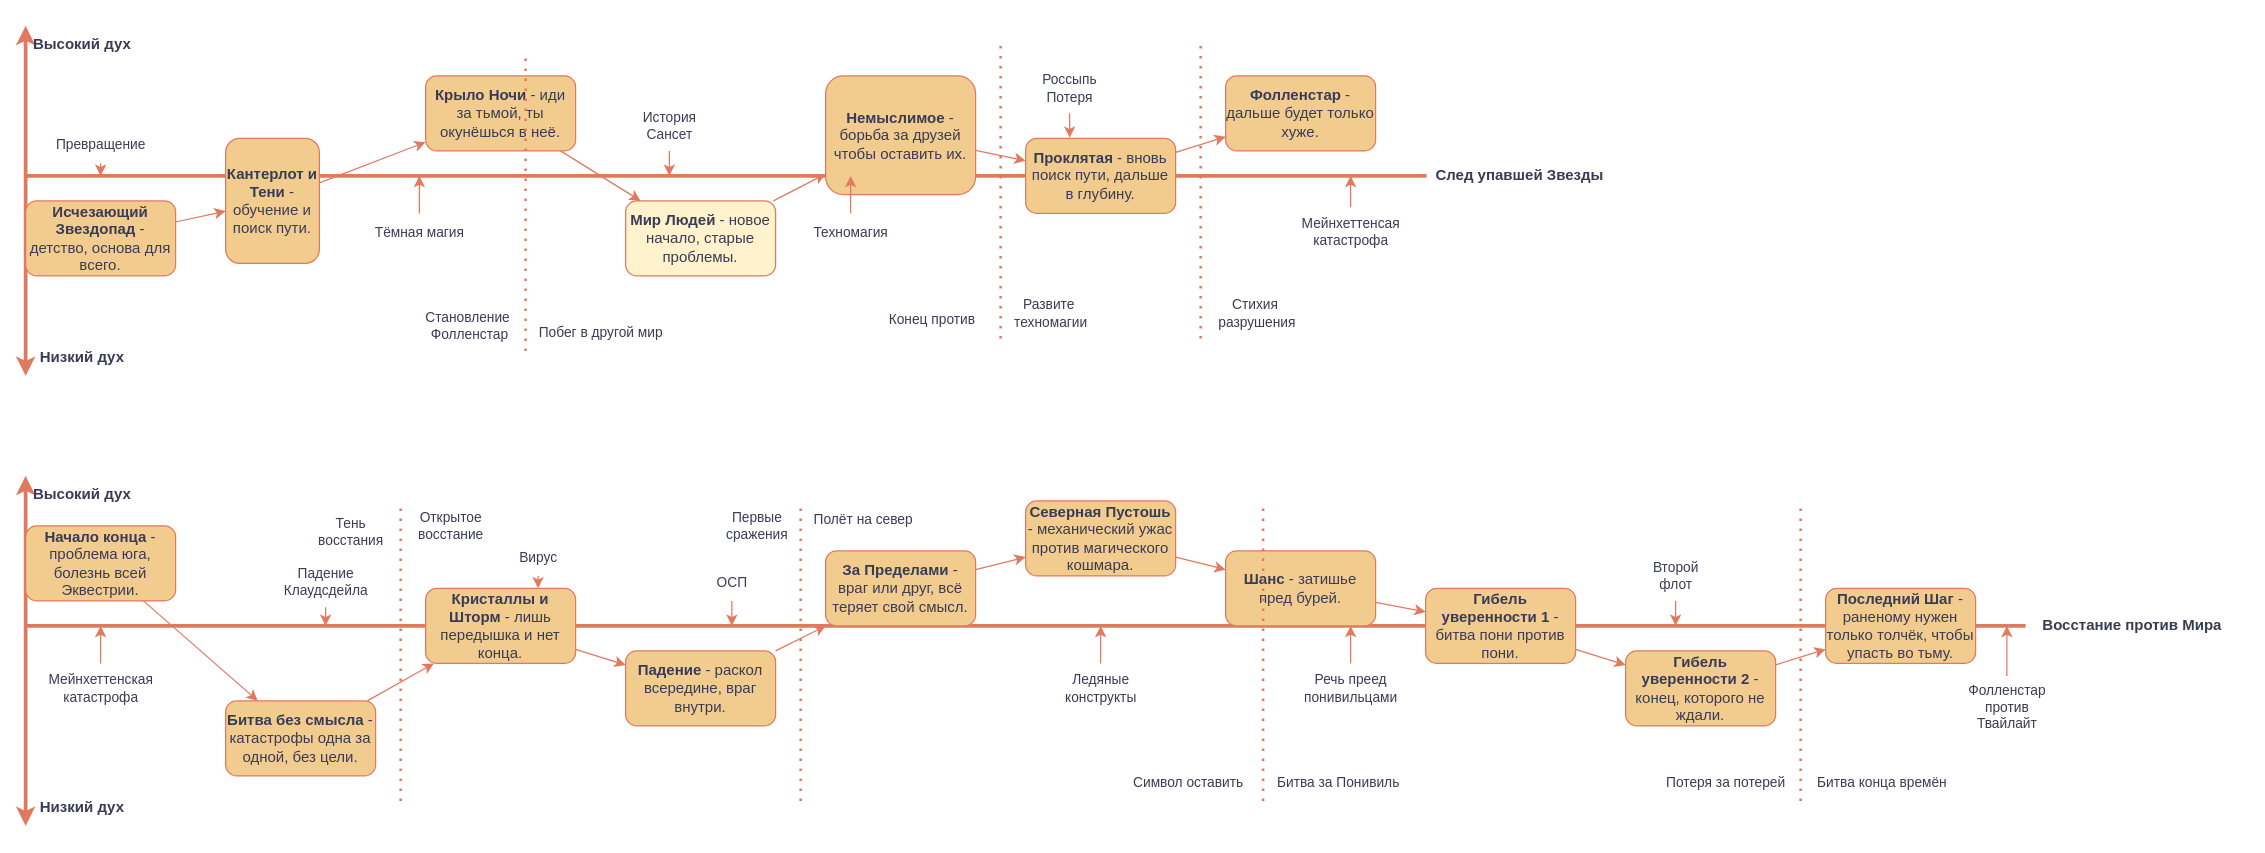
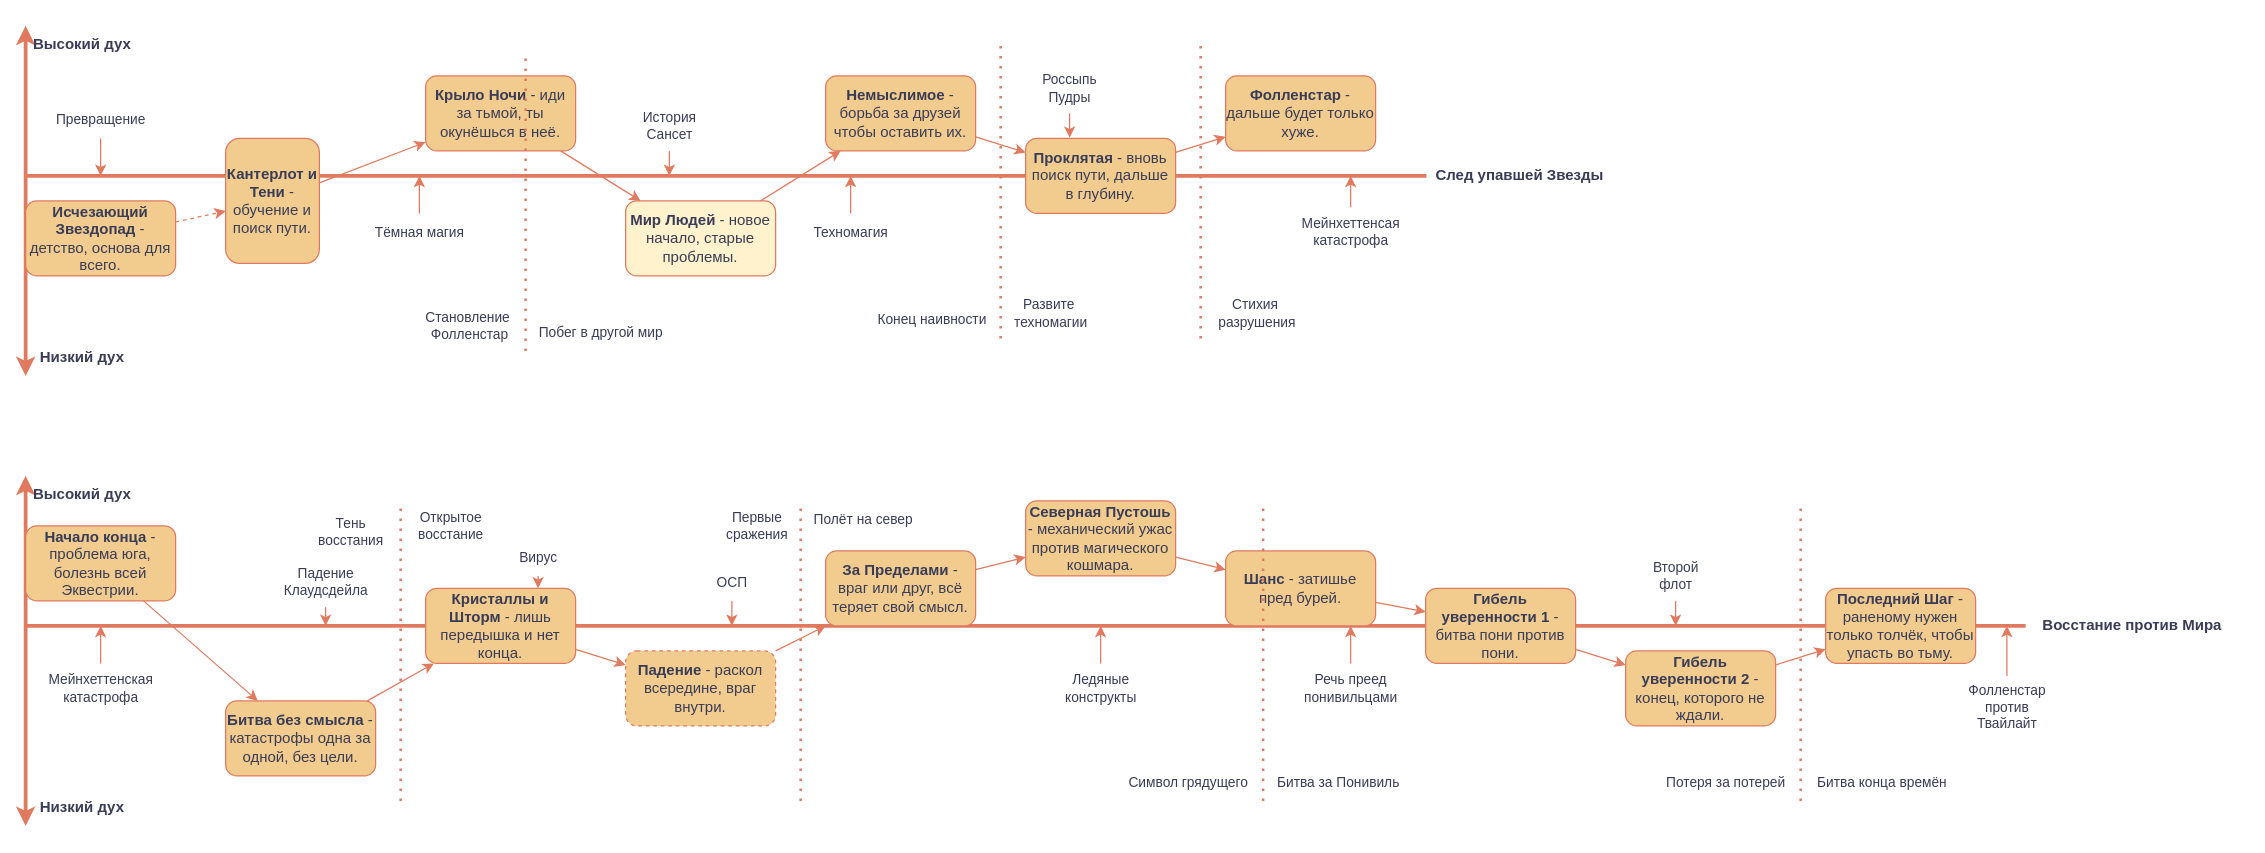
- <mxCell id="88" value="Россыпь&lt;div&gt;Потеря&lt;/div&gt;" style="text;html=1;align=center;verticalAlign=middle;resizable=0;points=[];autosize=1;strokeColor=none;fillColor=none;fontFamily=Helvetica;fontSize=11;fontColor=#393C56;labelBackgroundColor=default;" vertex="1" parent="1"><mxGeometry x="820" y="50" width="70" height="40" as="geometry" /></mxCell>
+ <mxCell id="88" value="Россыпь&lt;div&gt;Пудры&lt;/div&gt;" style="text;html=1;align=center;verticalAlign=middle;resizable=0;points=[];autosize=1;strokeColor=none;fillColor=none;fontFamily=Helvetica;fontSize=11;fontColor=#393C56;labelBackgroundColor=default;" vertex="1" parent="1"><mxGeometry x="820" y="50" width="70" height="40" as="geometry" /></mxCell>
- <mxCell id="16" value="&lt;b&gt;Немыслимое &lt;/b&gt;- борьба за друзей чтобы оставить их." style="rounded=1;whiteSpace=wrap;html=1;labelBackgroundColor=none;fillColor=#F2CC8F;strokeColor=#E07A5F;fontColor=#393C56;" vertex="1" parent="1"><mxGeometry x="660" y="60" width="120" height="95" as="geometry" /></mxCell>
+ <mxCell id="16" value="&lt;b&gt;Немыслимое &lt;/b&gt;- борьба за друзей чтобы оставить их." style="rounded=1;whiteSpace=wrap;html=1;labelBackgroundColor=none;fillColor=#F2CC8F;strokeColor=#E07A5F;fontColor=#393C56;" vertex="1" parent="1"><mxGeometry x="660" y="60" width="120" height="60" as="geometry" /></mxCell>
- <mxCell id="53" value="Превращение" style="text;html=1;align=center;verticalAlign=middle;resizable=0;points=[];autosize=1;strokeColor=none;fillColor=none;fontFamily=Helvetica;fontSize=11;fontColor=#393C56;labelBackgroundColor=default;" vertex="1" parent="1"><mxGeometry x="30" y="100" width="100" height="30" as="geometry" /></mxCell>
+ <mxCell id="53" value="Превращение" style="text;html=1;align=center;verticalAlign=middle;resizable=0;points=[];autosize=1;strokeColor=none;fillColor=none;fontFamily=Helvetica;fontSize=11;fontColor=#393C56;labelBackgroundColor=default;" vertex="1" parent="1"><mxGeometry x="30" y="80" width="100" height="30" as="geometry" /></mxCell>
- <mxCell id="7" style="rounded=0;orthogonalLoop=1;jettySize=auto;html=1;labelBackgroundColor=none;strokeColor=#E07A5F;fontColor=default;" edge="1" parent="1" source="8" target="10"><mxGeometry relative="1" as="geometry" /></mxCell>
+ <mxCell id="7" style="rounded=0;orthogonalLoop=1;jettySize=auto;html=1;labelBackgroundColor=none;strokeColor=#E07A5F;fontColor=default;dashed=1;" edge="1" parent="1" source="8" target="10"><mxGeometry relative="1" as="geometry" /></mxCell>
- <mxCell id="48" value="Конец против" style="text;html=1;align=center;verticalAlign=middle;resizable=0;points=[];autosize=1;strokeColor=none;fillColor=none;fontFamily=Helvetica;fontSize=11;fontColor=#393C56;labelBackgroundColor=default;" vertex="1" parent="1"><mxGeometry x="690" y="240" width="110" height="30" as="geometry" /></mxCell>
+ <mxCell id="48" value="Конец наивности" style="text;html=1;align=center;verticalAlign=middle;resizable=0;points=[];autosize=1;strokeColor=none;fillColor=none;fontFamily=Helvetica;fontSize=11;fontColor=#393C56;labelBackgroundColor=default;" vertex="1" parent="1"><mxGeometry x="690" y="240" width="110" height="30" as="geometry" /></mxCell>
- <mxCell id="32" value="&lt;b&gt;Падение&lt;/b&gt;&amp;nbsp;- раскол всередине, враг внутри." style="rounded=1;whiteSpace=wrap;html=1;labelBackgroundColor=none;fillColor=#F2CC8F;strokeColor=#E07A5F;fontColor=#393C56;" vertex="1" parent="1"><mxGeometry x="500" y="520" width="120" height="60" as="geometry" /></mxCell>
+ <mxCell id="32" value="&lt;b&gt;Падение&lt;/b&gt;&amp;nbsp;- раскол всередине, враг внутри." style="rounded=1;whiteSpace=wrap;html=1;labelBackgroundColor=none;fillColor=#F2CC8F;strokeColor=#E07A5F;fontColor=#393C56;dashed=1;" vertex="1" parent="1"><mxGeometry x="500" y="520" width="120" height="60" as="geometry" /></mxCell>
- <mxCell id="76" value="Символ оставить" style="text;html=1;align=center;verticalAlign=middle;resizable=0;points=[];autosize=1;strokeColor=none;fillColor=none;fontFamily=Helvetica;fontSize=11;fontColor=#393C56;labelBackgroundColor=default;" vertex="1" parent="1"><mxGeometry x="890" y="610" width="120" height="30" as="geometry" /></mxCell>
+ <mxCell id="76" value="Символ грядущего" style="text;html=1;align=center;verticalAlign=middle;resizable=0;points=[];autosize=1;strokeColor=none;fillColor=none;fontFamily=Helvetica;fontSize=11;fontColor=#393C56;labelBackgroundColor=default;" vertex="1" parent="1"><mxGeometry x="890" y="610" width="120" height="30" as="geometry" /></mxCell>
